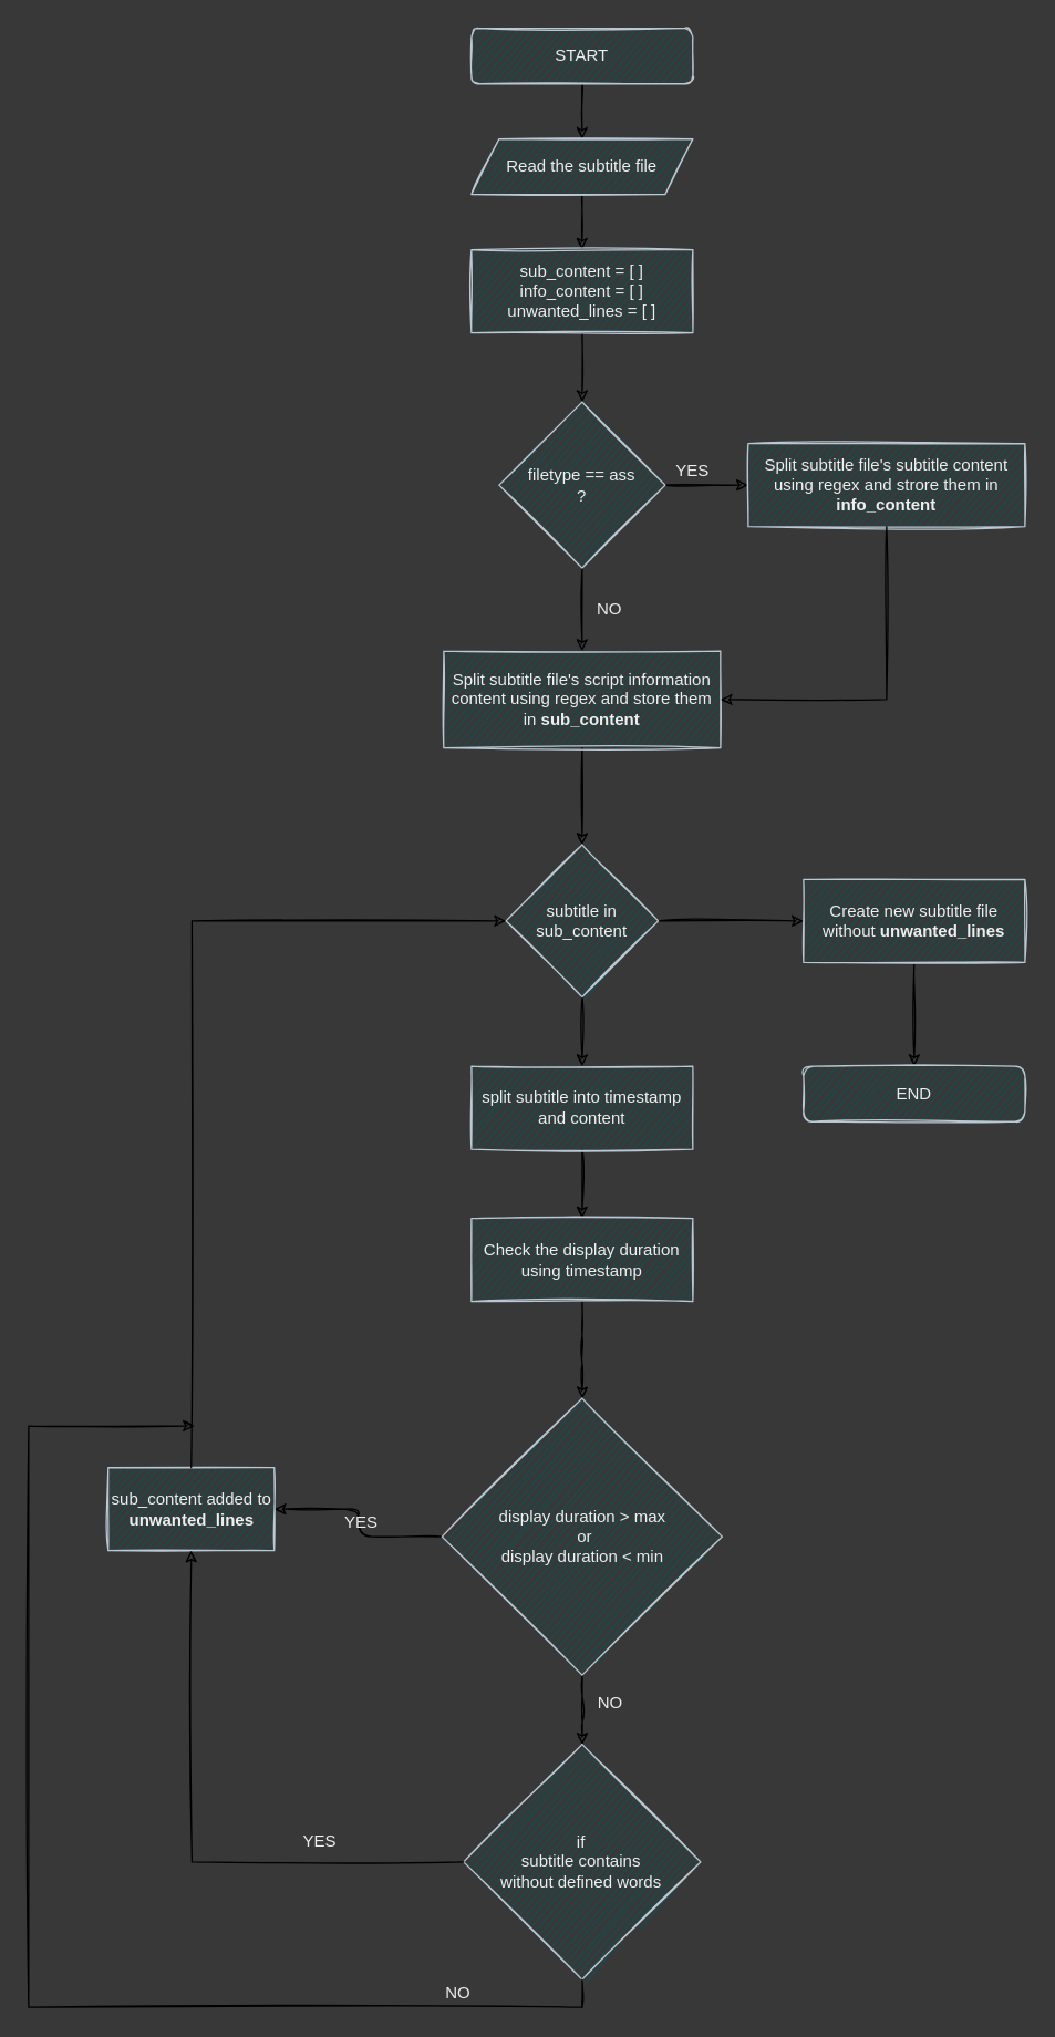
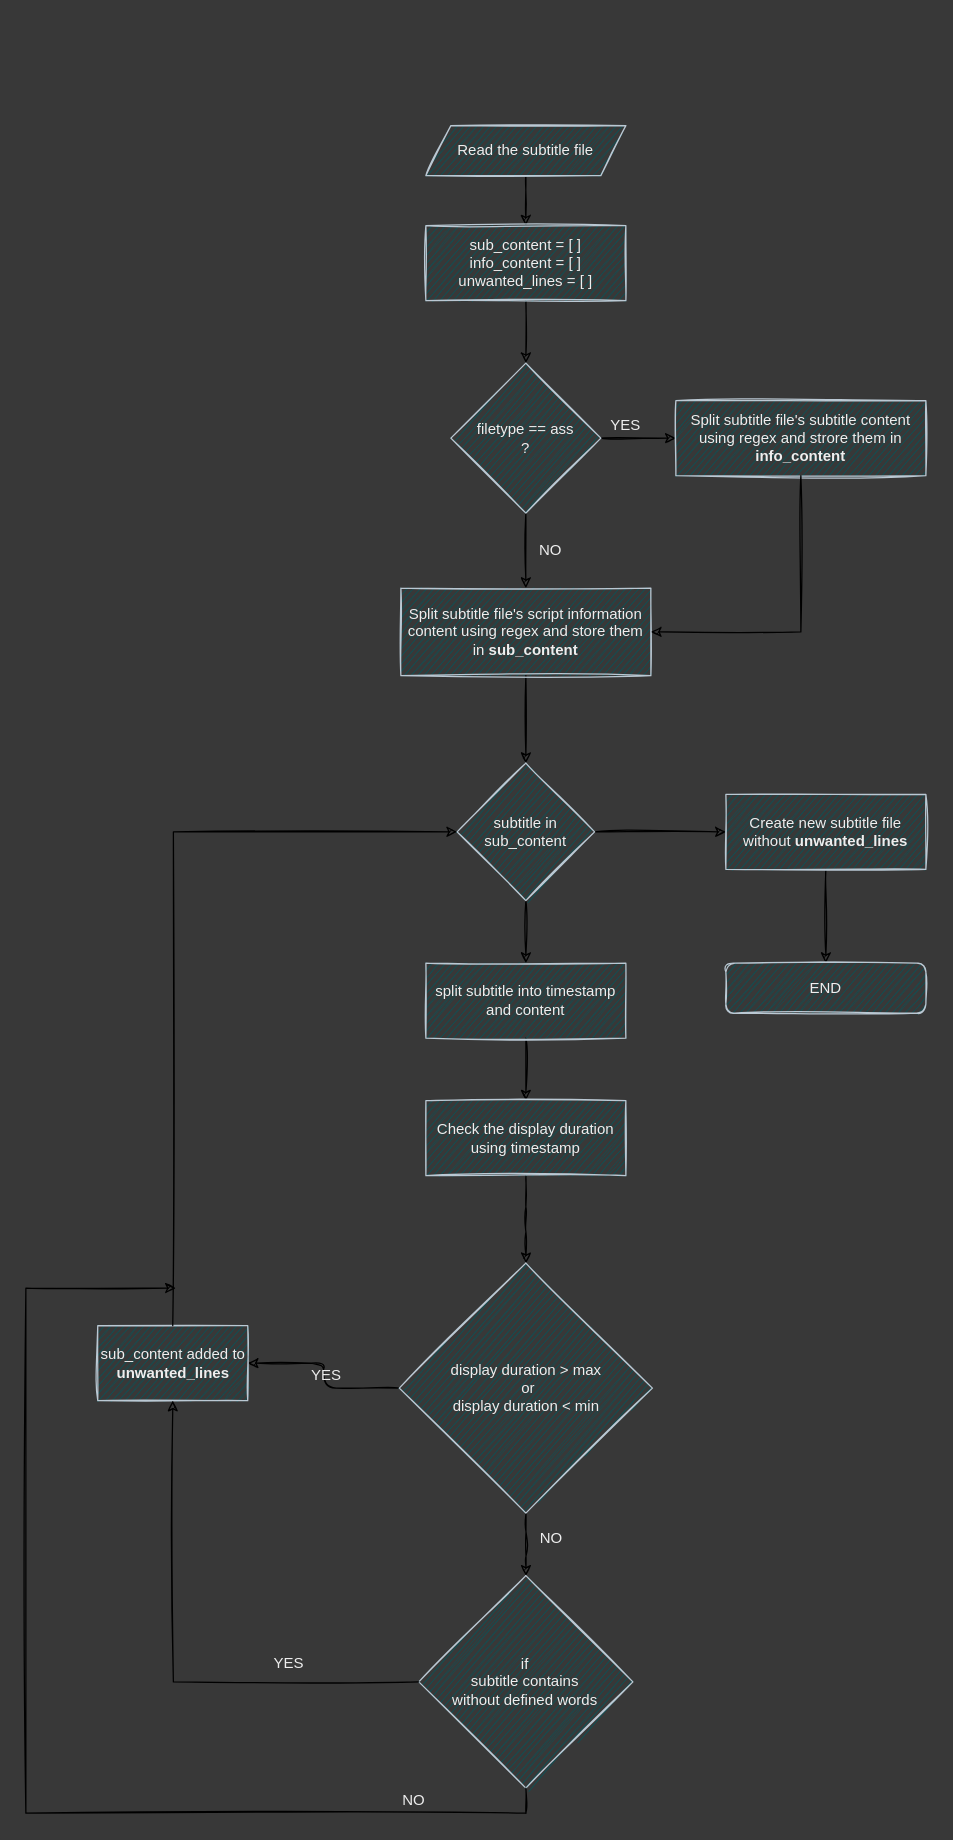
- <mxCell id="3" value="START" style="whiteSpace=wrap;html=1;rounded=1;sketch=1;fillColor=#09555B;strokeColor=#BAC8D3;fontColor=#EEEEEE;" vertex="1" parent="1"><mxGeometry x="340" y="20" width="160" height="40" as="geometry" /></mxCell>
- <mxCell id="2" value="" style="edgeStyle=orthogonalEdgeStyle;orthogonalLoop=1;jettySize=auto;html=1;sketch=1;" edge="1" parent="1" source="3" target="5"><mxGeometry relative="1" as="geometry" /></mxCell>
